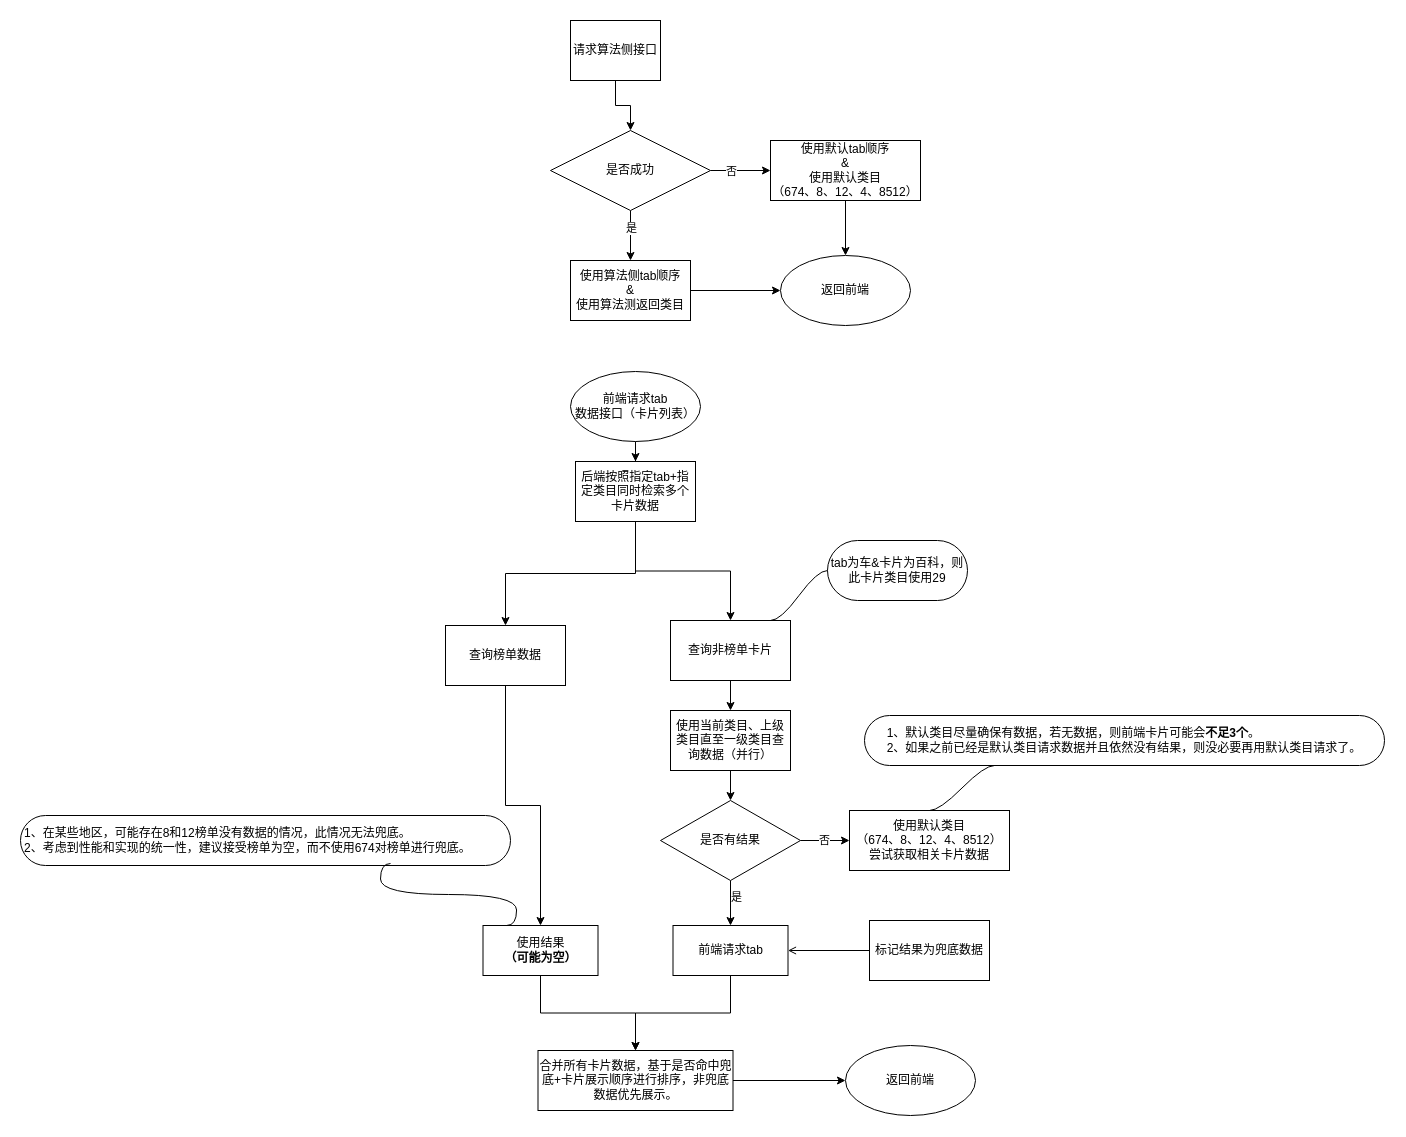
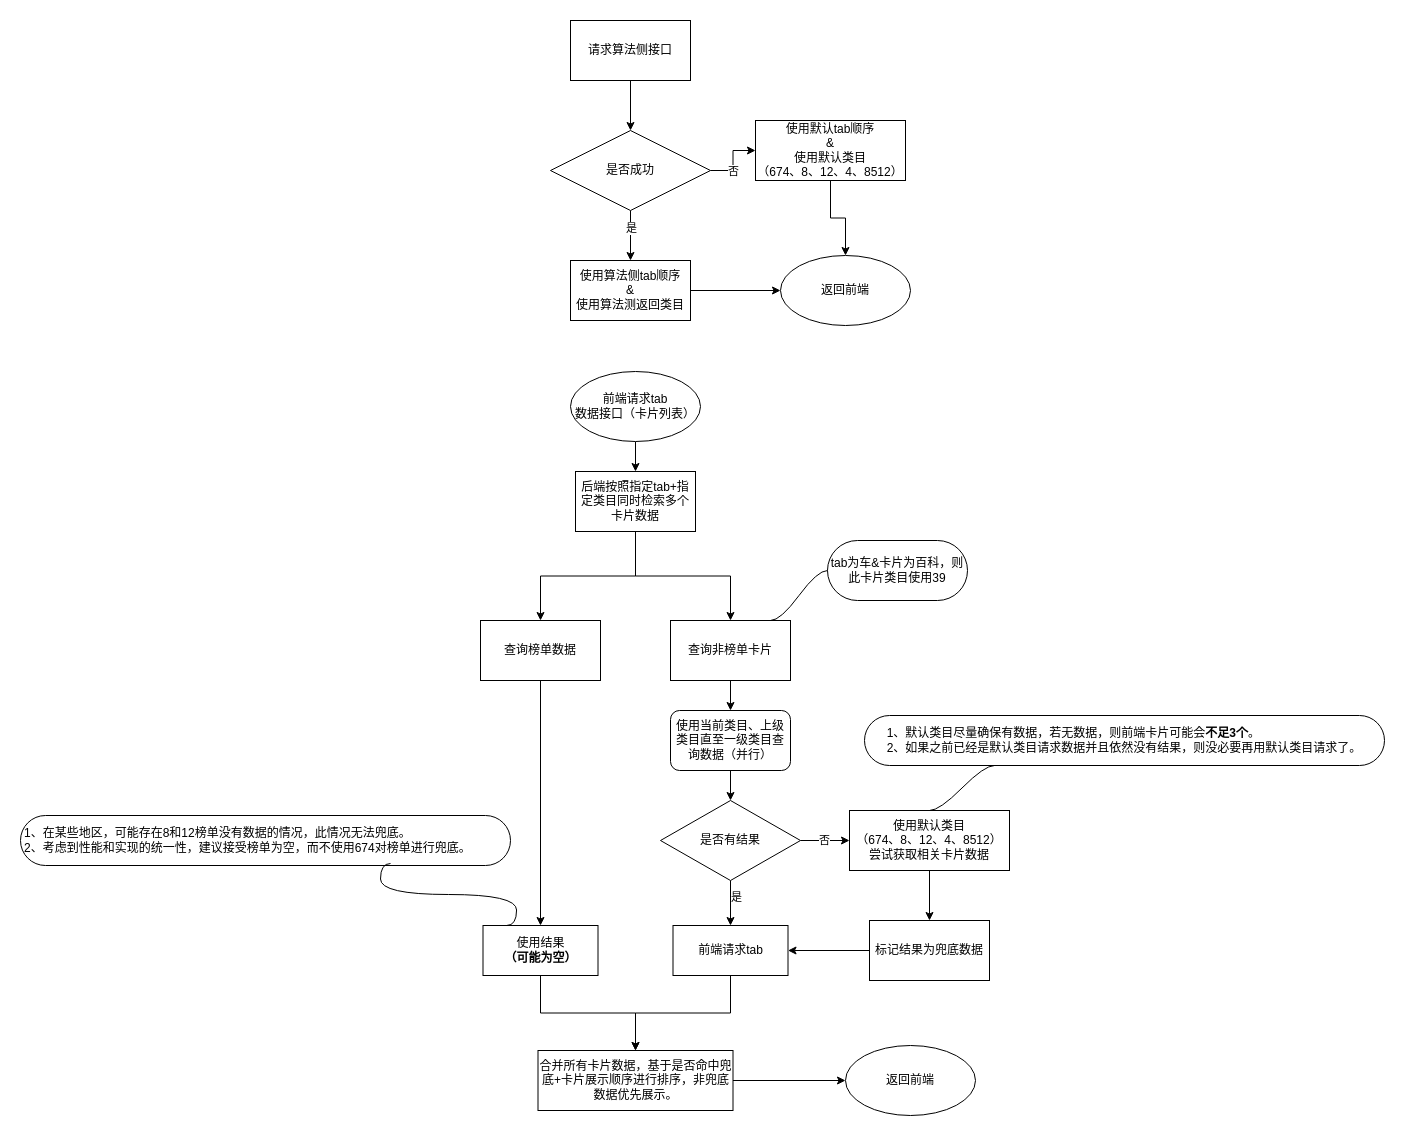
- <mxCell id="3" value="请求算法侧接口" style="rounded=0;whiteSpace=wrap;html=1;" vertex="1" parent="1"><mxGeometry x="570" y="20" width="90" height="60" as="geometry" /></mxCell>
+ <mxCell id="3" value="请求算法侧接口" style="rounded=0;whiteSpace=wrap;html=1;" vertex="1" parent="1"><mxGeometry x="570" y="20" width="120" height="60" as="geometry" /></mxCell>
- <mxCell id="10" value="&lt;div&gt;使用默认tab顺序&lt;br&gt;&amp;amp;&lt;/div&gt;使用默认类目&lt;div&gt;（674、8、12、4、8512）&lt;/div&gt;" style="whiteSpace=wrap;html=1;rounded=0;" vertex="1" parent="1"><mxGeometry x="770" y="140" width="150" height="60" as="geometry" /></mxCell>
+ <mxCell id="10" value="&lt;div&gt;使用默认tab顺序&lt;br&gt;&amp;amp;&lt;/div&gt;使用默认类目&lt;div&gt;（674、8、12、4、8512）&lt;/div&gt;" style="whiteSpace=wrap;html=1;rounded=0;" vertex="1" parent="1"><mxGeometry x="755" y="120" width="150" height="60" as="geometry" /></mxCell>
- <mxCell id="17" value="后端按照指定tab+指定类目同时检索多个卡片数据" style="rounded=0;whiteSpace=wrap;html=1;" vertex="1" parent="1"><mxGeometry x="575" y="461" width="120" height="60" as="geometry" /></mxCell>
+ <mxCell id="17" value="后端按照指定tab+指定类目同时检索多个卡片数据" style="rounded=0;whiteSpace=wrap;html=1;" vertex="1" parent="1"><mxGeometry x="575" y="471" width="120" height="60" as="geometry" /></mxCell>
- <mxCell id="32" value="tab为车&amp;amp;卡片为百科，则此卡片类目使用29" style="whiteSpace=wrap;html=1;rounded=1;arcSize=50;align=center;verticalAlign=middle;strokeWidth=1;autosize=1;spacing=4;treeFolding=1;treeMoving=1;newEdgeStyle={&quot;edgeStyle&quot;:&quot;entityRelationEdgeStyle&quot;,&quot;startArrow&quot;:&quot;none&quot;,&quot;endArrow&quot;:&quot;none&quot;,&quot;segment&quot;:10,&quot;curved&quot;:1,&quot;sourcePerimeterSpacing&quot;:0,&quot;targetPerimeterSpacing&quot;:0};" vertex="1" parent="1"><mxGeometry x="827" y="540" width="140" height="60" as="geometry" /></mxCell>
+ <mxCell id="32" value="tab为车&amp;amp;卡片为百科，则此卡片类目使用39" style="whiteSpace=wrap;html=1;rounded=1;arcSize=50;align=center;verticalAlign=middle;strokeWidth=1;autosize=1;spacing=4;treeFolding=1;treeMoving=1;newEdgeStyle={&quot;edgeStyle&quot;:&quot;entityRelationEdgeStyle&quot;,&quot;startArrow&quot;:&quot;none&quot;,&quot;endArrow&quot;:&quot;none&quot;,&quot;segment&quot;:10,&quot;curved&quot;:1,&quot;sourcePerimeterSpacing&quot;:0,&quot;targetPerimeterSpacing&quot;:0};" vertex="1" parent="1"><mxGeometry x="827" y="540" width="140" height="60" as="geometry" /></mxCell>
- <mxCell id="19" value="查询榜单数据" style="rounded=0;whiteSpace=wrap;html=1;" vertex="1" parent="1"><mxGeometry x="445" y="625" width="120" height="60" as="geometry" /></mxCell>
+ <mxCell id="19" value="查询榜单数据" style="rounded=0;whiteSpace=wrap;html=1;" vertex="1" parent="1"><mxGeometry x="480" y="620" width="120" height="60" as="geometry" /></mxCell>
- <mxCell id="24" value="使用当前类目、上级类目直至一级类目查询数据（并行）" style="rounded=0;whiteSpace=wrap;html=1;" vertex="1" parent="1"><mxGeometry x="670" y="710" width="120" height="60" as="geometry" /></mxCell>
+ <mxCell id="24" value="使用当前类目、上级类目直至一级类目查询数据（并行）" style="whiteSpace=wrap;html=1;rounded=1;" vertex="1" parent="1"><mxGeometry x="670" y="710" width="120" height="60" as="geometry" /></mxCell>
+ <mxCell id="30" value="" style="edgeStyle=orthogonalEdgeStyle;rounded=0;orthogonalLoop=1;jettySize=auto;html=1;" edge="1" parent="1" source="31" target="37"><mxGeometry relative="1" as="geometry" /></mxCell>
- <mxCell id="36" value="" style="edgeStyle=orthogonalEdgeStyle;rounded=0;orthogonalLoop=1;jettySize=auto;html=1;endArrow=open;" edge="1" parent="1" source="37" target="35"><mxGeometry relative="1" as="geometry" /></mxCell>
+ <mxCell id="36" value="" style="edgeStyle=orthogonalEdgeStyle;rounded=0;orthogonalLoop=1;jettySize=auto;html=1;" edge="1" parent="1" source="37" target="35"><mxGeometry relative="1" as="geometry" /></mxCell>
